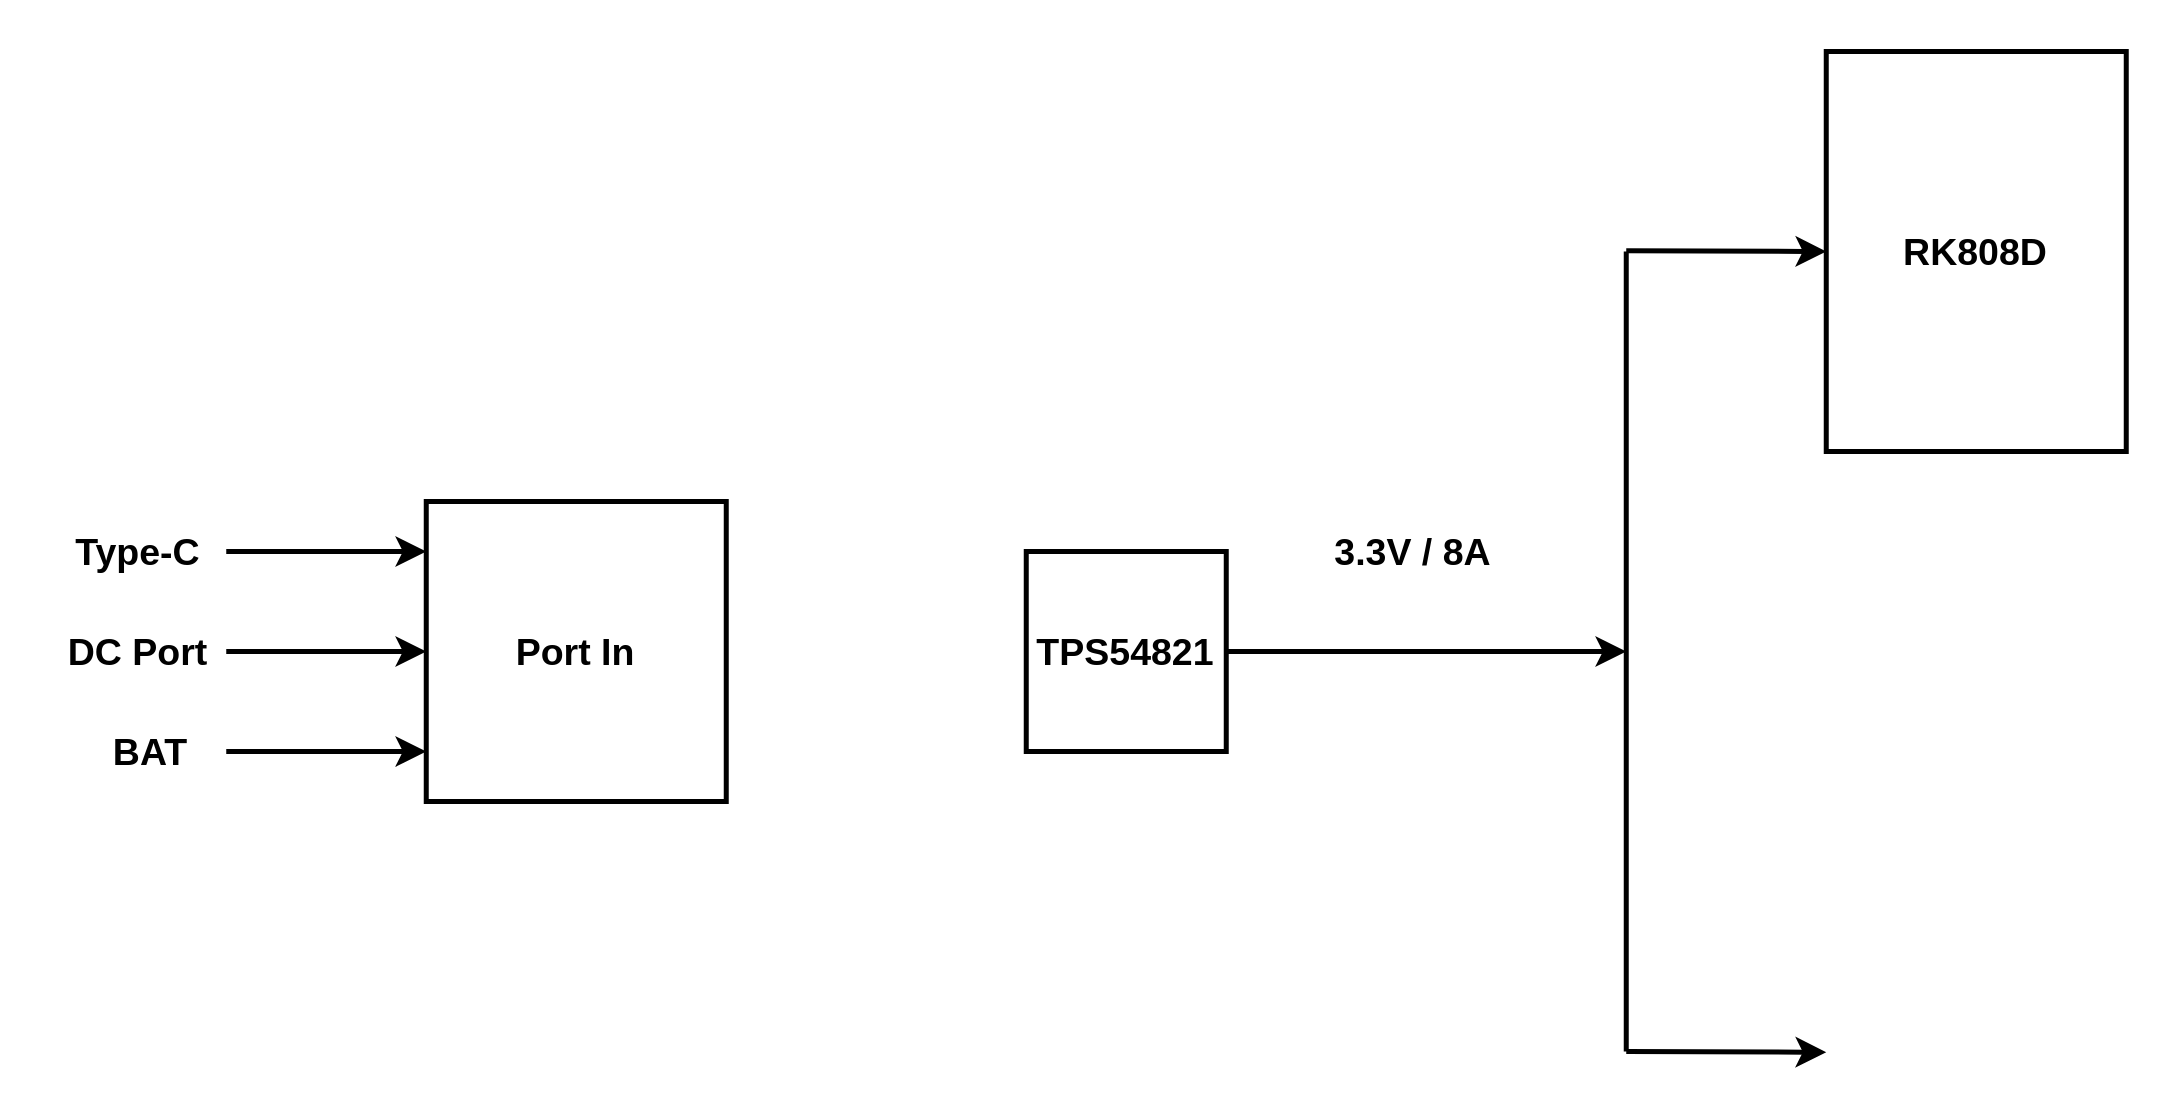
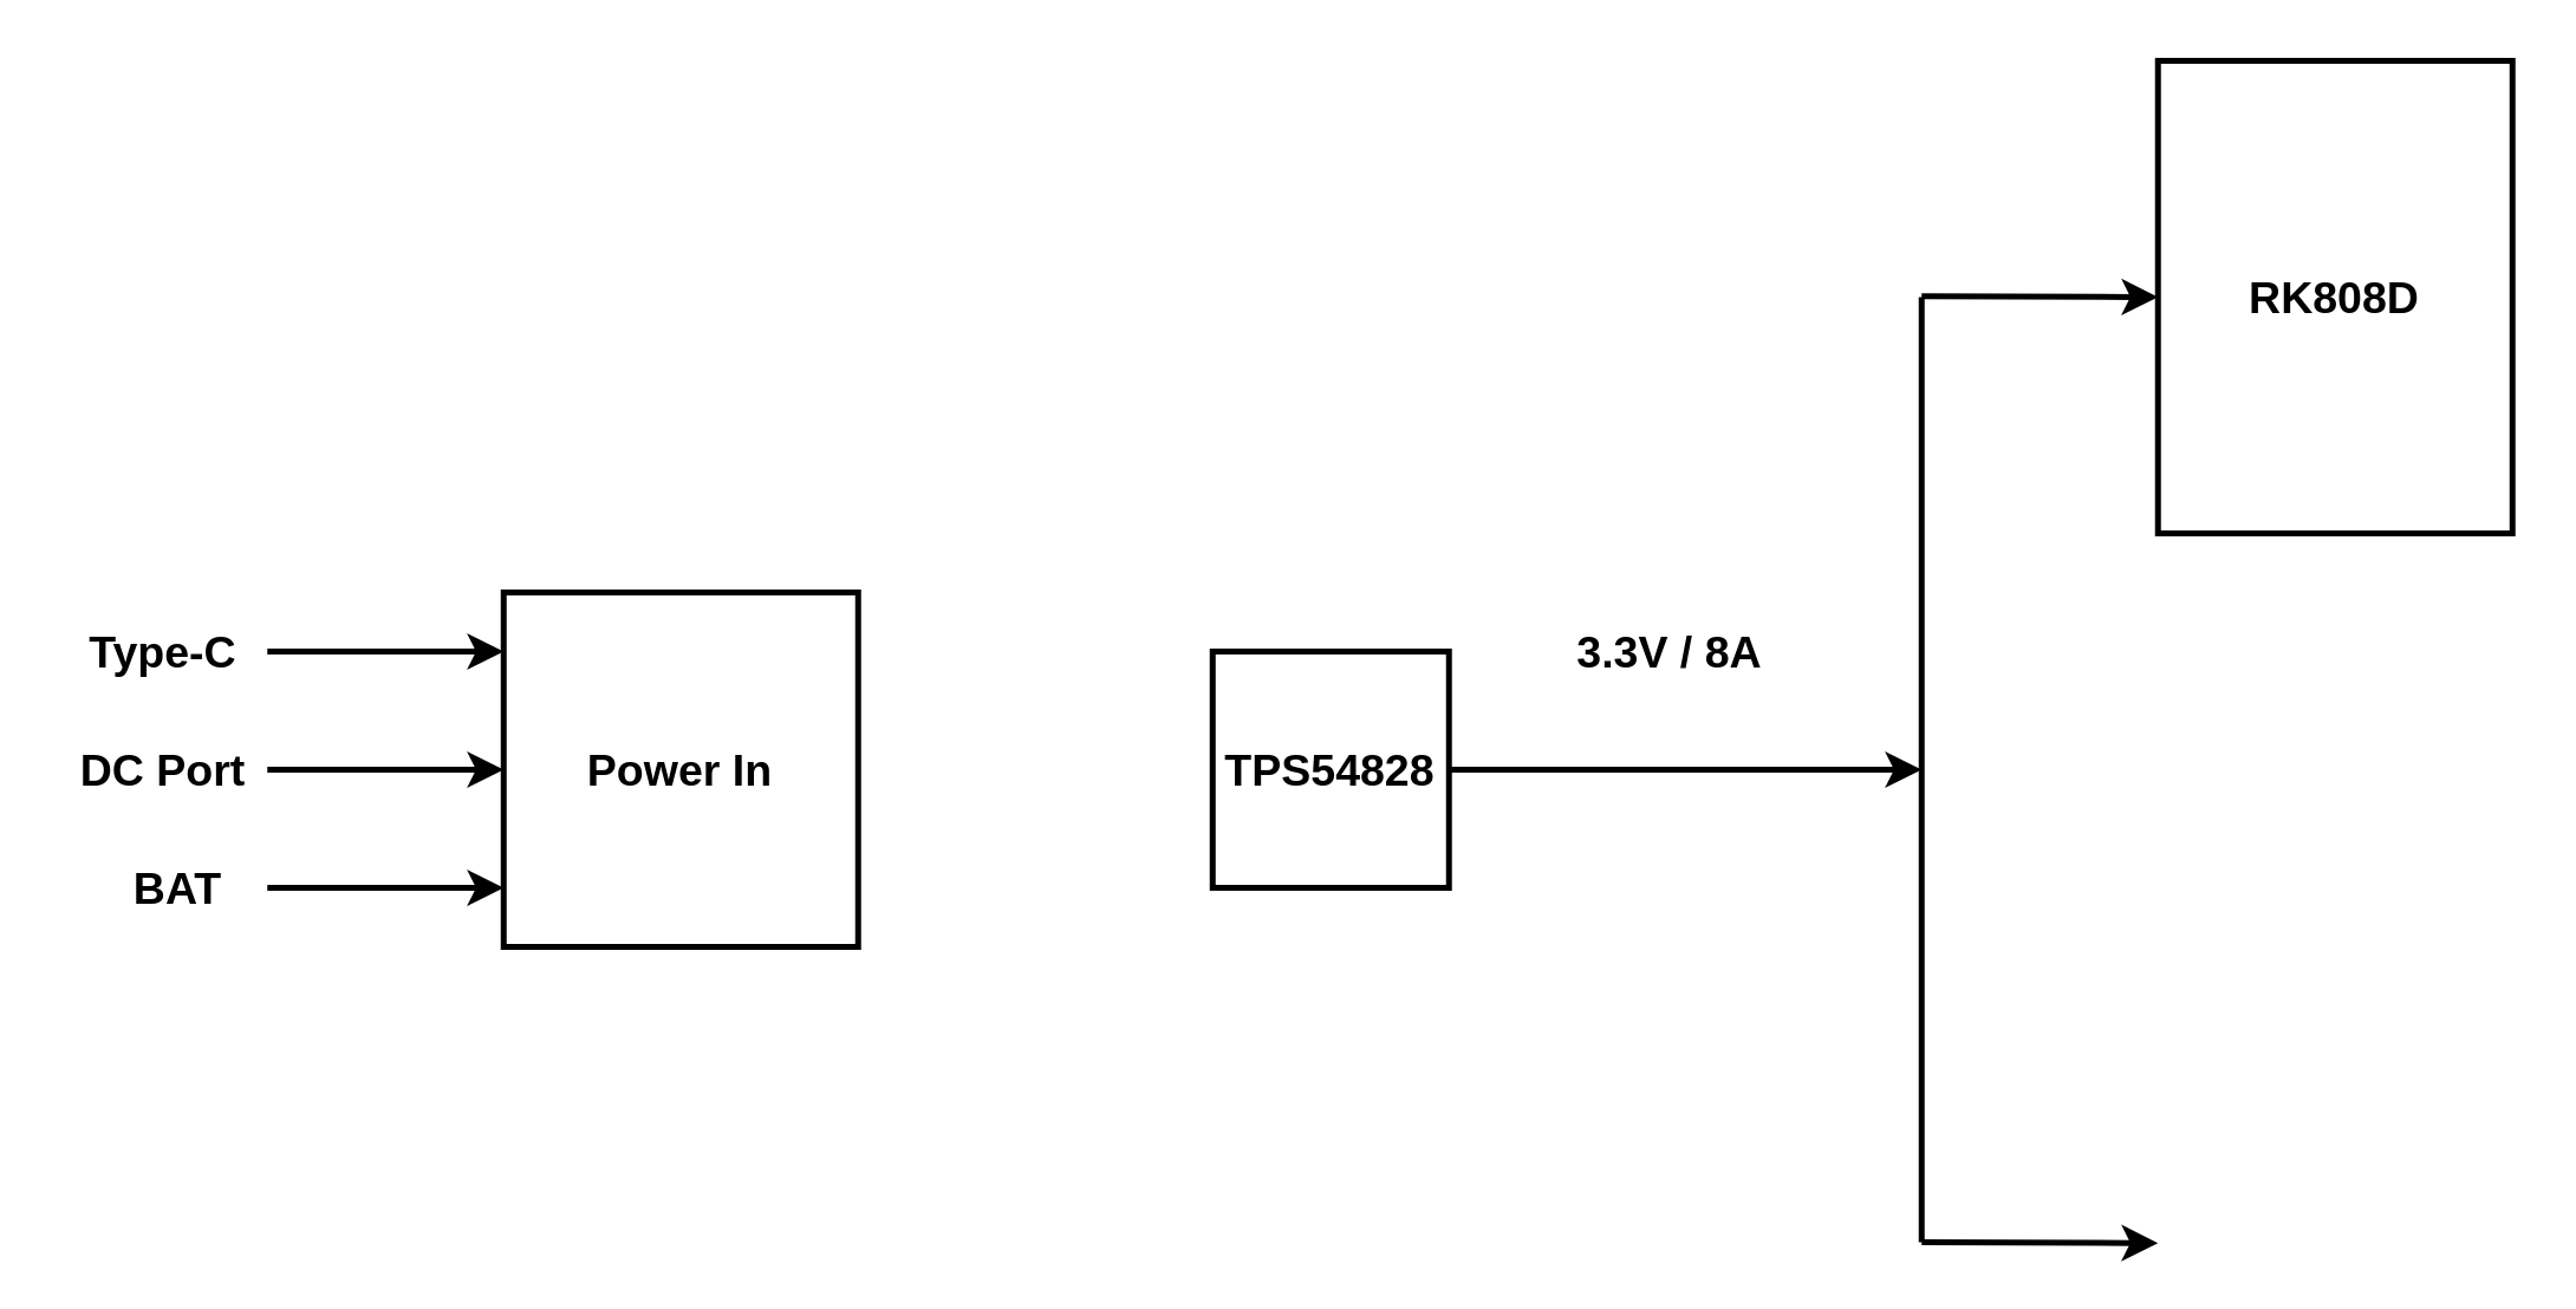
- <mxCell id="2" value="&lt;font style=&quot;font-size: 15px;&quot;&gt;&lt;b&gt;Port In&lt;/b&gt;&lt;/font&gt;" style="rounded=0;whiteSpace=wrap;html=1;strokeWidth=2;" vertex="1" parent="1"><mxGeometry x="170" y="200" width="120" height="120" as="geometry" /></mxCell>
+ <mxCell id="2" value="&lt;font style=&quot;font-size: 15px;&quot;&gt;&lt;b&gt;Power In&lt;/b&gt;&lt;/font&gt;" style="rounded=0;whiteSpace=wrap;html=1;strokeWidth=2;" vertex="1" parent="1"><mxGeometry x="170" y="200" width="120" height="120" as="geometry" /></mxCell>
- <mxCell id="9" value="&lt;font style=&quot;font-size: 15px;&quot;&gt;&lt;b&gt;TPS54821&lt;/b&gt;&lt;/font&gt;" style="rounded=0;whiteSpace=wrap;html=1;strokeWidth=2;" vertex="1" parent="1"><mxGeometry x="410" y="220" width="80" height="80" as="geometry" /></mxCell>
+ <mxCell id="9" value="&lt;font style=&quot;font-size: 15px;&quot;&gt;&lt;b&gt;TPS54828&lt;/b&gt;&lt;/font&gt;" style="rounded=0;whiteSpace=wrap;html=1;strokeWidth=2;" vertex="1" parent="1"><mxGeometry x="410" y="220" width="80" height="80" as="geometry" /></mxCell>
